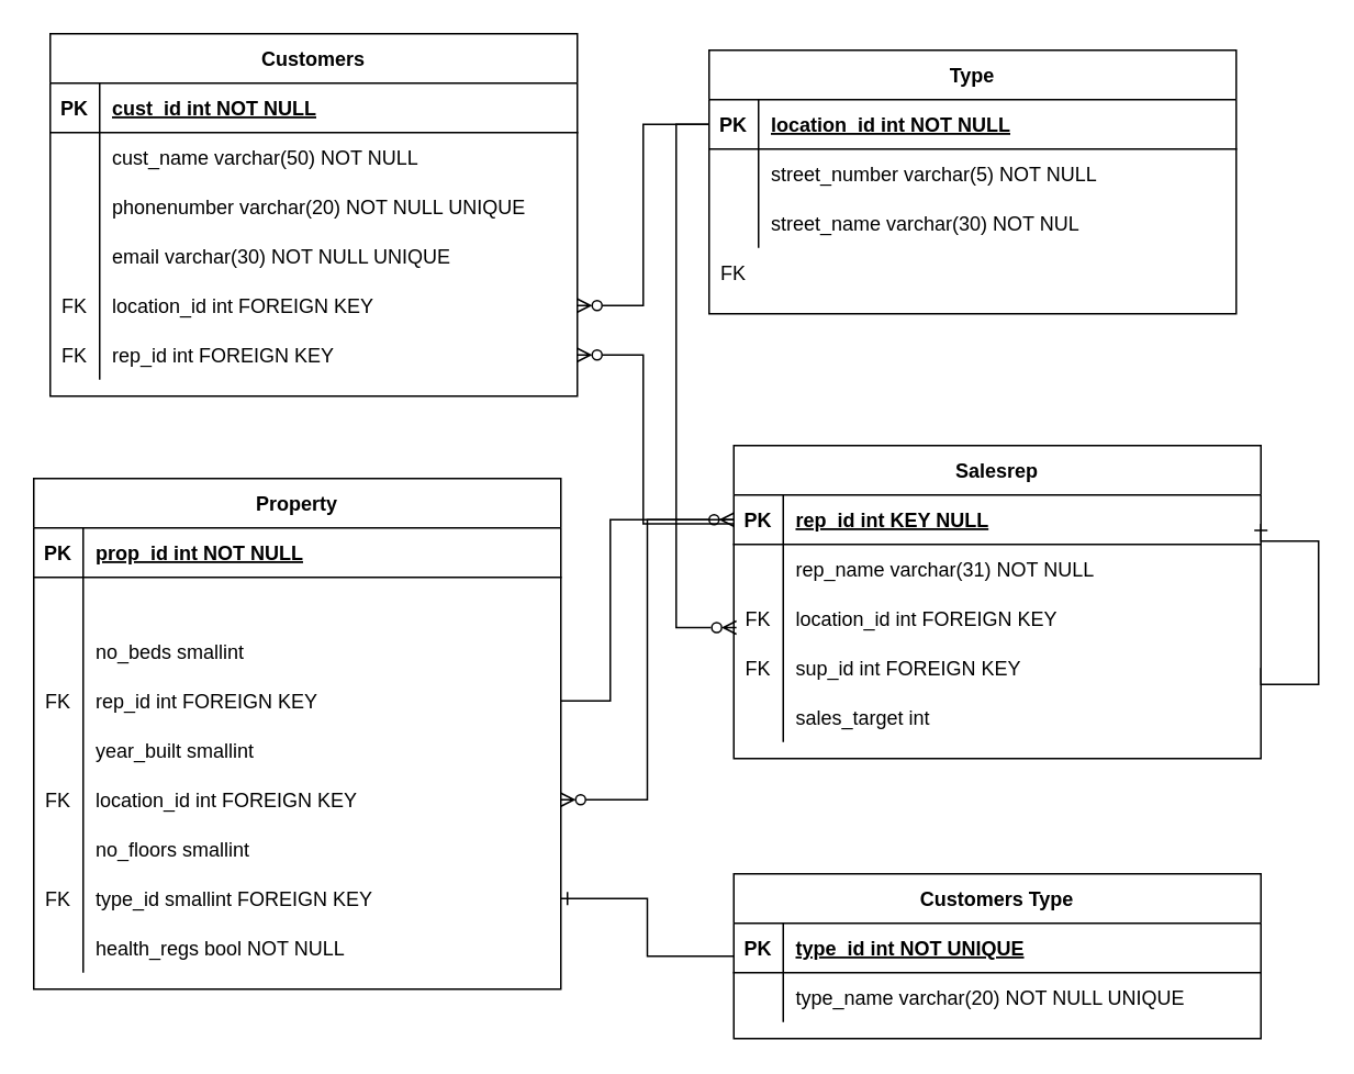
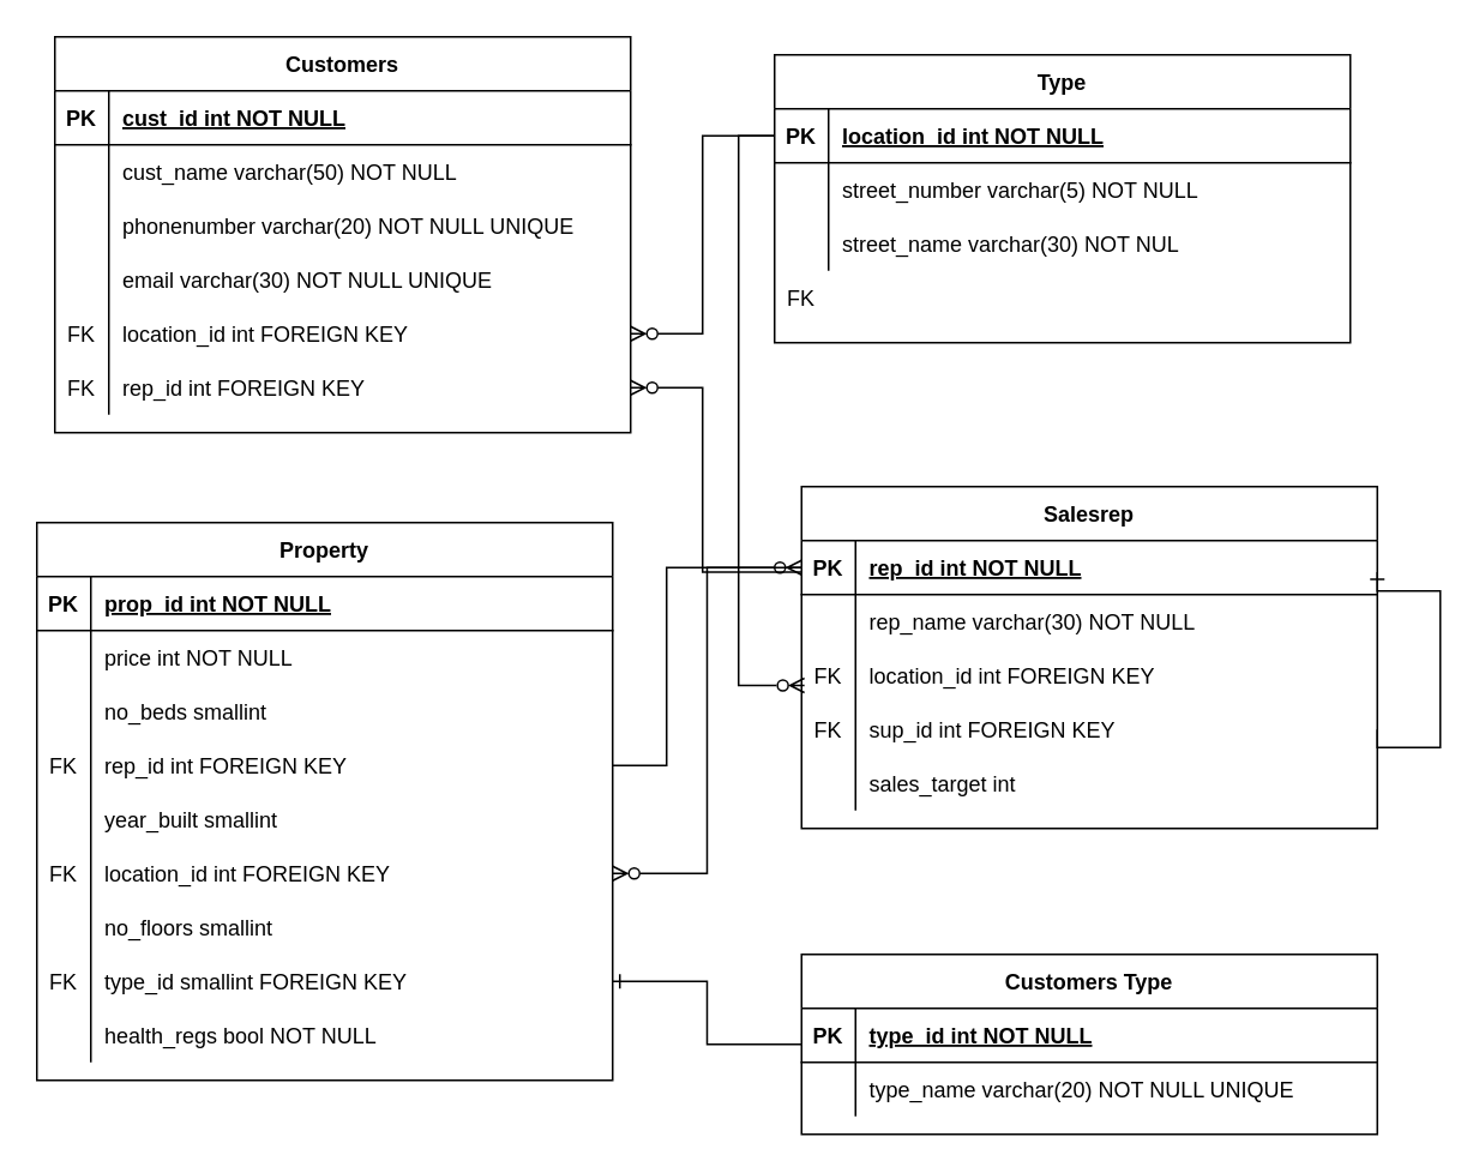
- <mxCell id="66" value="rep_id int KEY NULL " style="shape=partialRectangle;overflow=hidden;connectable=0;fillColor=none;top=0;left=0;bottom=0;right=0;align=left;spacingLeft=6;fontStyle=5;" vertex="1" parent="64"><mxGeometry x="30" width="290" height="30" as="geometry"><mxRectangle width="290" height="30" as="alternateBounds" /></mxGeometry></mxCell>
+ <mxCell id="66" value="rep_id int NOT NULL " style="shape=partialRectangle;overflow=hidden;connectable=0;fillColor=none;top=0;left=0;bottom=0;right=0;align=left;spacingLeft=6;fontStyle=5;" vertex="1" parent="64"><mxGeometry x="30" width="290" height="30" as="geometry"><mxRectangle width="290" height="30" as="alternateBounds" /></mxGeometry></mxCell>
- <mxCell id="69" value="rep_name varchar(31) NOT NULL" style="shape=partialRectangle;overflow=hidden;connectable=0;fillColor=none;top=0;left=0;bottom=0;right=0;align=left;spacingLeft=6;" vertex="1" parent="67"><mxGeometry x="30" width="290" height="30" as="geometry"><mxRectangle width="290" height="30" as="alternateBounds" /></mxGeometry></mxCell>
+ <mxCell id="69" value="rep_name varchar(30) NOT NULL" style="shape=partialRectangle;overflow=hidden;connectable=0;fillColor=none;top=0;left=0;bottom=0;right=0;align=left;spacingLeft=6;" vertex="1" parent="67"><mxGeometry x="30" width="290" height="30" as="geometry"><mxRectangle width="290" height="30" as="alternateBounds" /></mxGeometry></mxCell>
+ <mxCell id="39" value="price int NOT NULL" style="shape=partialRectangle;overflow=hidden;connectable=0;fillColor=none;top=0;left=0;bottom=0;right=0;align=left;spacingLeft=6;" vertex="1" parent="37"><mxGeometry x="30" width="290" height="30" as="geometry"><mxRectangle width="290" height="30" as="alternateBounds" /></mxGeometry></mxCell>
- <mxCell id="83" value="type_id int NOT UNIQUE " style="shape=partialRectangle;overflow=hidden;connectable=0;fillColor=none;top=0;left=0;bottom=0;right=0;align=left;spacingLeft=6;fontStyle=5;" vertex="1" parent="81"><mxGeometry x="30" width="290" height="30" as="geometry"><mxRectangle width="290" height="30" as="alternateBounds" /></mxGeometry></mxCell>
+ <mxCell id="83" value="type_id int NOT NULL " style="shape=partialRectangle;overflow=hidden;connectable=0;fillColor=none;top=0;left=0;bottom=0;right=0;align=left;spacingLeft=6;fontStyle=5;" vertex="1" parent="81"><mxGeometry x="30" width="290" height="30" as="geometry"><mxRectangle width="290" height="30" as="alternateBounds" /></mxGeometry></mxCell>
